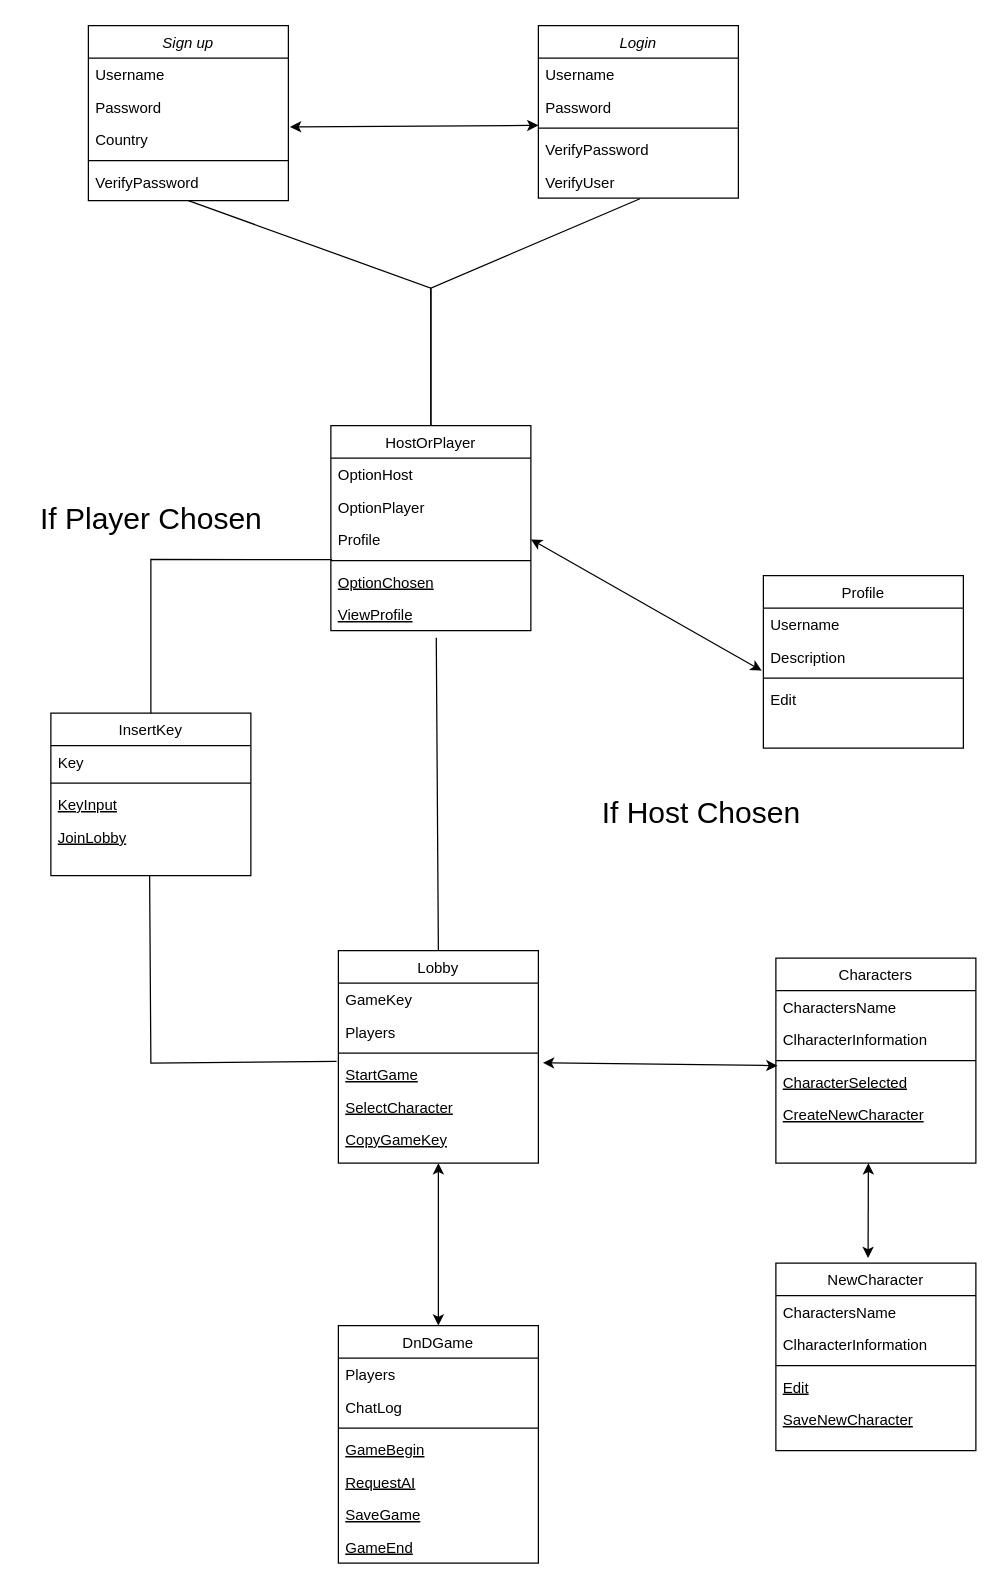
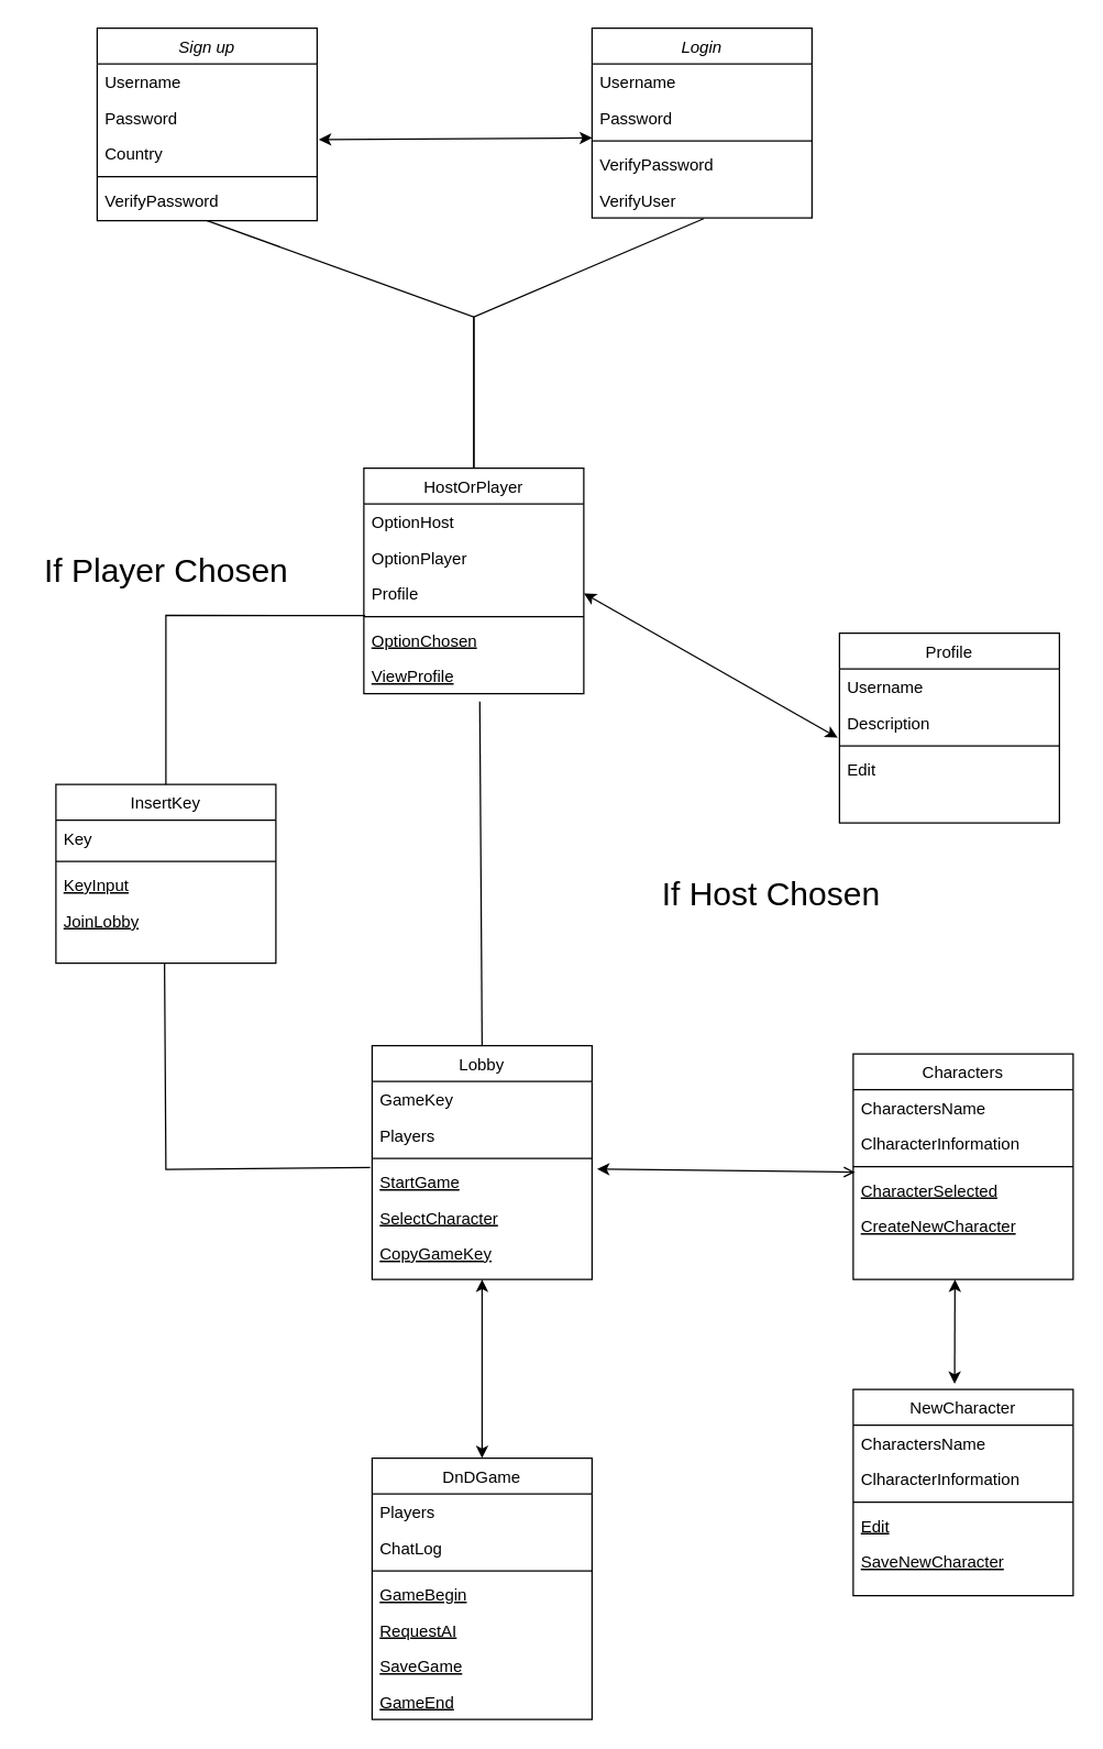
- <mxCell id="58" value="" style="endArrow=classic;startArrow=classic;html=1;rounded=0;entryX=0.008;entryY=0;entryDx=0;entryDy=0;entryPerimeter=0;exitX=1.023;exitY=0.145;exitDx=0;exitDy=0;exitPerimeter=0;" edge="1" parent="1" source="31" target="56"><mxGeometry width="50" height="50" relative="1" as="geometry"><mxPoint x="417.5" y="792.5" as="sourcePoint" /><mxPoint x="602.5" y="897.5" as="targetPoint" /></mxGeometry></mxCell>
+ <mxCell id="58" value="" style="endArrow=open;startArrow=classic;html=1;rounded=0;entryX=0.008;entryY=0;entryDx=0;entryDy=0;entryPerimeter=0;exitX=1.023;exitY=0.145;exitDx=0;exitDy=0;exitPerimeter=0;" edge="1" parent="1" source="31" target="56"><mxGeometry width="50" height="50" relative="1" as="geometry"><mxPoint x="417.5" y="792.5" as="sourcePoint" /><mxPoint x="602.5" y="897.5" as="targetPoint" /></mxGeometry></mxCell>
